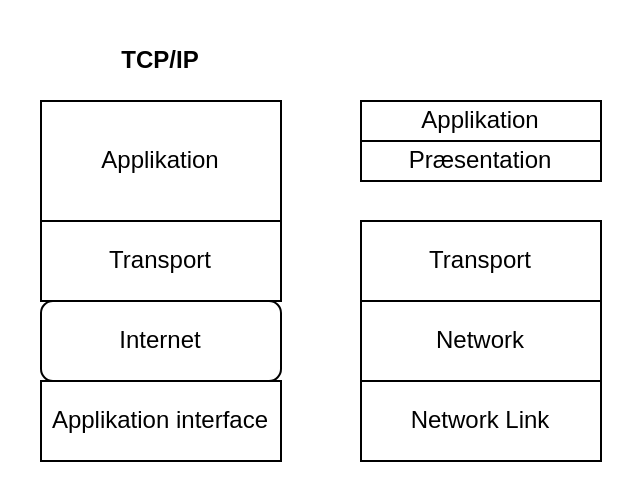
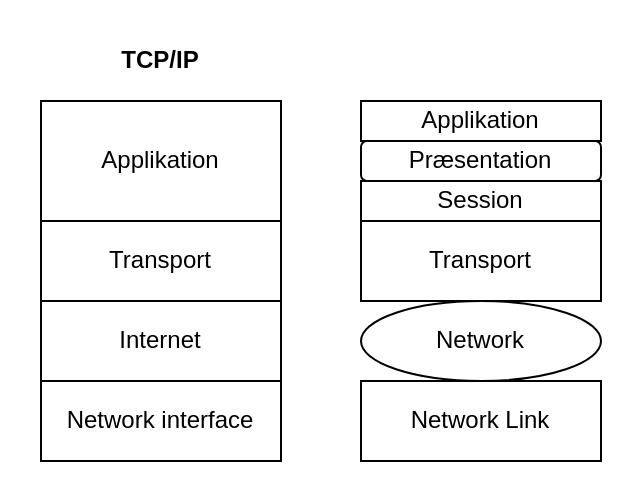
- <mxCell id="10" value="Præsentation" style="rounded=0;whiteSpace=wrap;html=1;" vertex="1" parent="1"><mxGeometry x="180" y="70" width="120" height="20" as="geometry" /></mxCell>
+ <mxCell id="10" value="Præsentation" style="whiteSpace=wrap;html=1;rounded=1;" vertex="1" parent="1"><mxGeometry x="180" y="70" width="120" height="20" as="geometry" /></mxCell>
+ <mxCell id="11" value="Session" style="rounded=0;whiteSpace=wrap;html=1;" vertex="1" parent="1"><mxGeometry x="180" y="90" width="120" height="20" as="geometry" /></mxCell>
- <mxCell id="4" value="Internet" style="whiteSpace=wrap;html=1;rounded=1;" vertex="1" parent="1"><mxGeometry x="20" y="150" width="120" height="40" as="geometry" /></mxCell>
+ <mxCell id="4" value="Internet" style="rounded=0;whiteSpace=wrap;html=1;" vertex="1" parent="1"><mxGeometry x="20" y="150" width="120" height="40" as="geometry" /></mxCell>
- <mxCell id="8" value="Network" style="rounded=0;whiteSpace=wrap;html=1;" vertex="1" parent="1"><mxGeometry x="180" y="150" width="120" height="40" as="geometry" /></mxCell>
+ <mxCell id="8" value="Network" style="ellipse;whiteSpace=wrap;html=1;" vertex="1" parent="1"><mxGeometry x="180" y="150" width="120" height="40" as="geometry" /></mxCell>
- <mxCell id="5" value="Applikation interface" style="rounded=0;whiteSpace=wrap;html=1;" vertex="1" parent="1"><mxGeometry x="20" y="190" width="120" height="40" as="geometry" /></mxCell>
+ <mxCell id="5" value="Network interface" style="rounded=0;whiteSpace=wrap;html=1;" vertex="1" parent="1"><mxGeometry x="20" y="190" width="120" height="40" as="geometry" /></mxCell>
